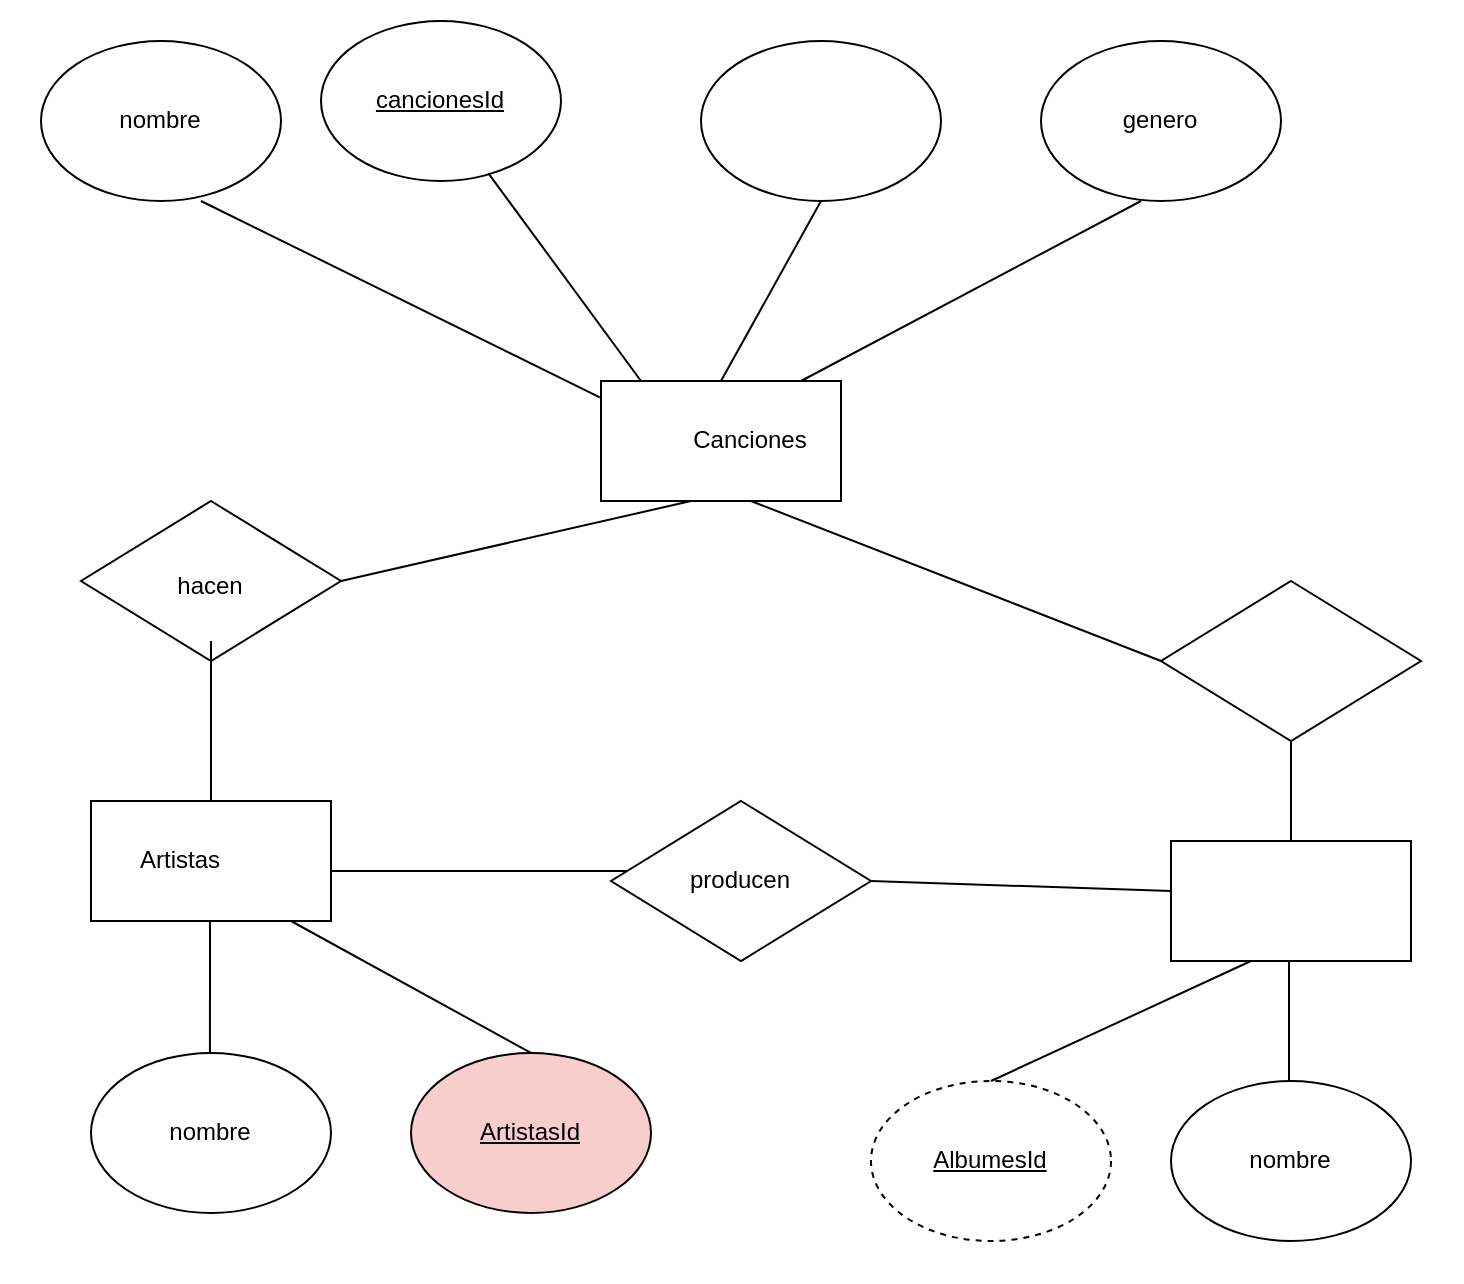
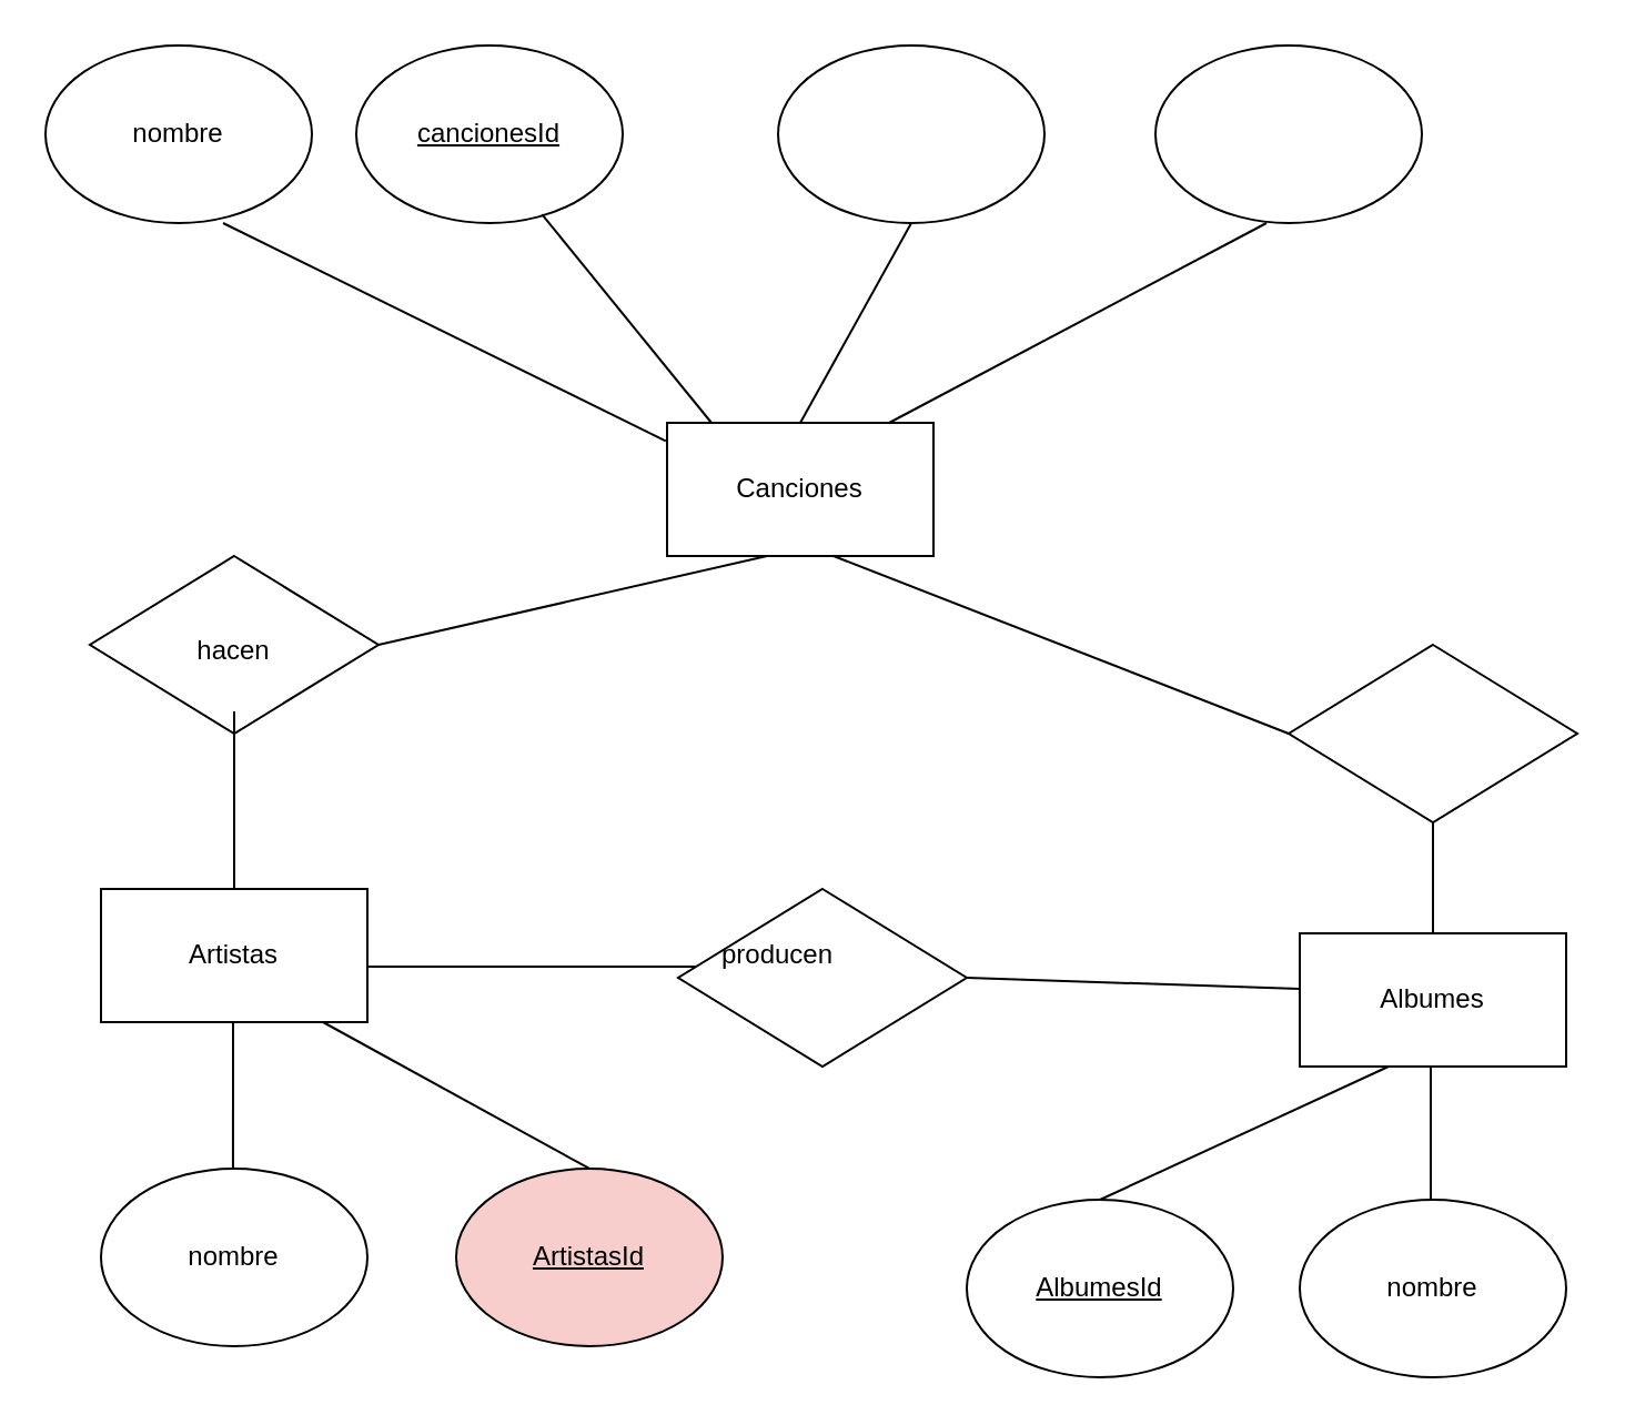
- <mxCell id="34" value="&lt;u&gt;cancionesId&lt;/u&gt;" style="ellipse;whiteSpace=wrap;html=1;" parent="1" vertex="1"><mxGeometry x="160" y="10" width="120" height="80" as="geometry" /></mxCell>
+ <mxCell id="34" value="&lt;u&gt;cancionesId&lt;/u&gt;" style="ellipse;whiteSpace=wrap;html=1;" parent="1" vertex="1"><mxGeometry x="160" y="20" width="120" height="80" as="geometry" /></mxCell>
- <mxCell id="22" value="genero" style="text;html=1;align=center;verticalAlign=middle;whiteSpace=wrap;rounded=0;" parent="1" vertex="1"><mxGeometry x="550" y="45" width="60" height="30" as="geometry" /></mxCell>
- <mxCell id="8" value="Canciones" style="text;html=1;align=center;verticalAlign=middle;whiteSpace=wrap;rounded=0;" parent="1" vertex="1"><mxGeometry x="345" y="205" width="60" height="30" as="geometry" /></mxCell>
+ <mxCell id="8" value="Canciones" style="text;html=1;align=center;verticalAlign=middle;whiteSpace=wrap;rounded=0;" parent="1" vertex="1"><mxGeometry x="330" y="205" width="60" height="30" as="geometry" /></mxCell>
- <mxCell id="5" value="Artistas" style="text;html=1;align=center;verticalAlign=middle;whiteSpace=wrap;rounded=0;" parent="1" vertex="1"><mxGeometry x="60" y="415" width="60" height="30" as="geometry" /></mxCell>
+ <mxCell id="5" value="Artistas" style="text;html=1;align=center;verticalAlign=middle;whiteSpace=wrap;rounded=0;" parent="1" vertex="1"><mxGeometry x="75" y="415" width="60" height="30" as="geometry" /></mxCell>
- <mxCell id="33" value="producen" style="text;html=1;align=center;verticalAlign=middle;whiteSpace=wrap;rounded=0;" parent="1" vertex="1"><mxGeometry x="340" y="425" width="60" height="30" as="geometry" /></mxCell>
+ <mxCell id="33" value="producen" style="text;html=1;align=center;verticalAlign=middle;whiteSpace=wrap;rounded=0;" parent="1" vertex="1"><mxGeometry x="320" y="415" width="60" height="30" as="geometry" /></mxCell>
+ <mxCell id="6" value="Albumes" style="text;html=1;align=center;verticalAlign=middle;whiteSpace=wrap;rounded=0;" parent="1" vertex="1"><mxGeometry x="615" y="435" width="60" height="30" as="geometry" /></mxCell>
- <mxCell id="37" value="&lt;u&gt;AlbumesId&lt;/u&gt;" style="ellipse;whiteSpace=wrap;html=1;dashed=1;" parent="1" vertex="1"><mxGeometry x="435" y="540" width="120" height="80" as="geometry" /></mxCell>
+ <mxCell id="37" value="&lt;u&gt;AlbumesId&lt;/u&gt;" style="ellipse;whiteSpace=wrap;html=1;" parent="1" vertex="1"><mxGeometry x="435" y="540" width="120" height="80" as="geometry" /></mxCell>
